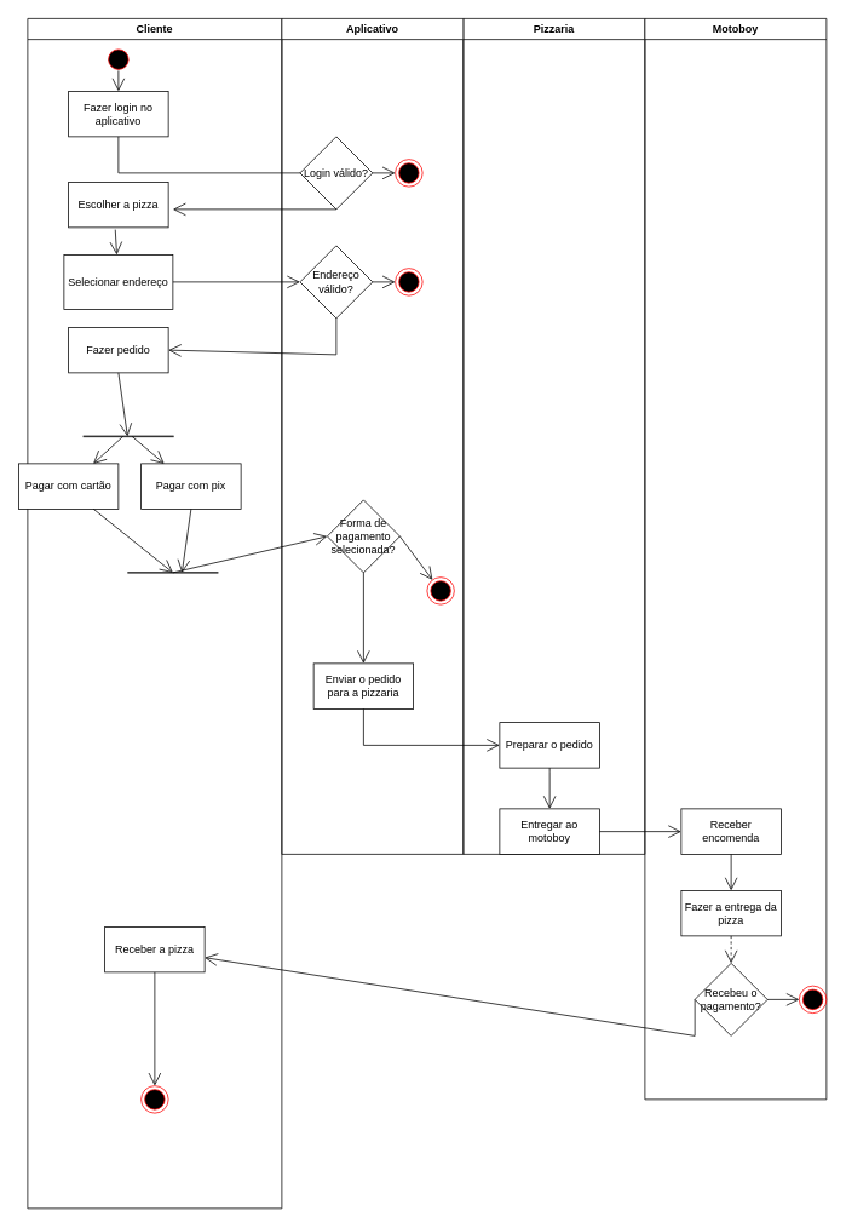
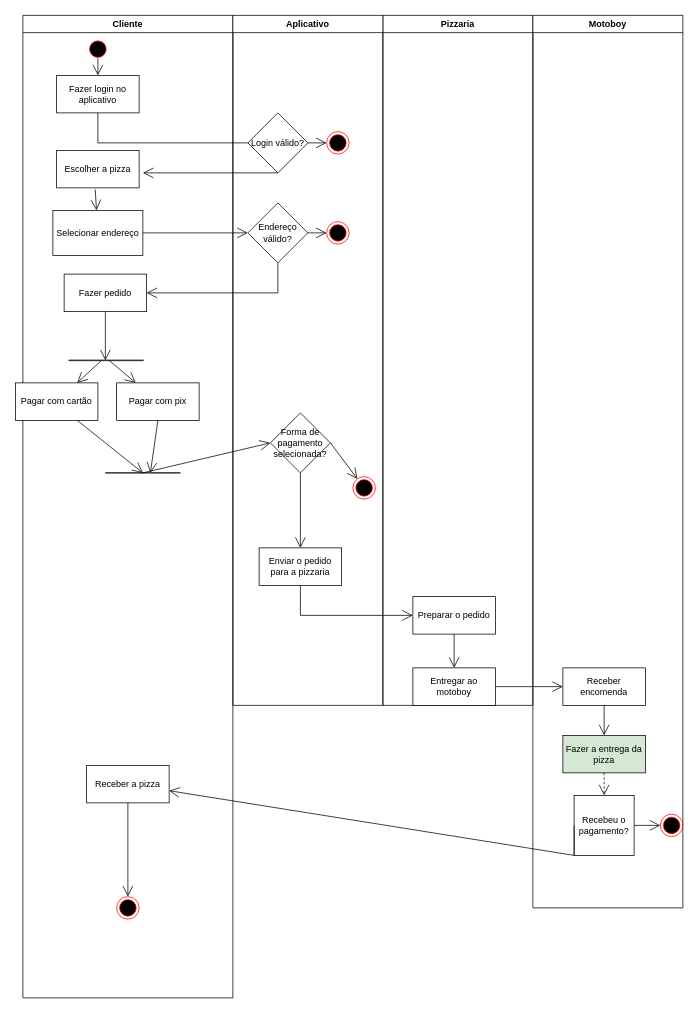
- <mxCell id="6" value="Fazer pedido" style="html=1;whiteSpace=wrap;" parent="2" vertex="1"><mxGeometry x="45" y="340" width="110" height="50" as="geometry" /></mxCell>
+ <mxCell id="6" value="Fazer pedido" style="html=1;whiteSpace=wrap;" parent="2" vertex="1"><mxGeometry x="55" y="345" width="110" height="50" as="geometry" /></mxCell>
- <mxCell id="44" value="Fazer a entrega da pizza" style="html=1;whiteSpace=wrap;" vertex="1" parent="42"><mxGeometry x="40" y="960" width="110" height="50" as="geometry" /></mxCell>
+ <mxCell id="44" value="Fazer a entrega da pizza" style="html=1;whiteSpace=wrap;fillColor=#d5e8d4;" vertex="1" parent="42"><mxGeometry x="40" y="960" width="110" height="50" as="geometry" /></mxCell>
- <mxCell id="46" value="Recebeu o pagamento?" style="rhombus;whiteSpace=wrap;html=1;" vertex="1" parent="42"><mxGeometry x="55" y="1040" width="80" height="80" as="geometry" /></mxCell>
+ <mxCell id="46" value="Recebeu o pagamento?" style="whiteSpace=wrap;html=1;rounded=0;" vertex="1" parent="42"><mxGeometry x="55" y="1040" width="80" height="80" as="geometry" /></mxCell>
